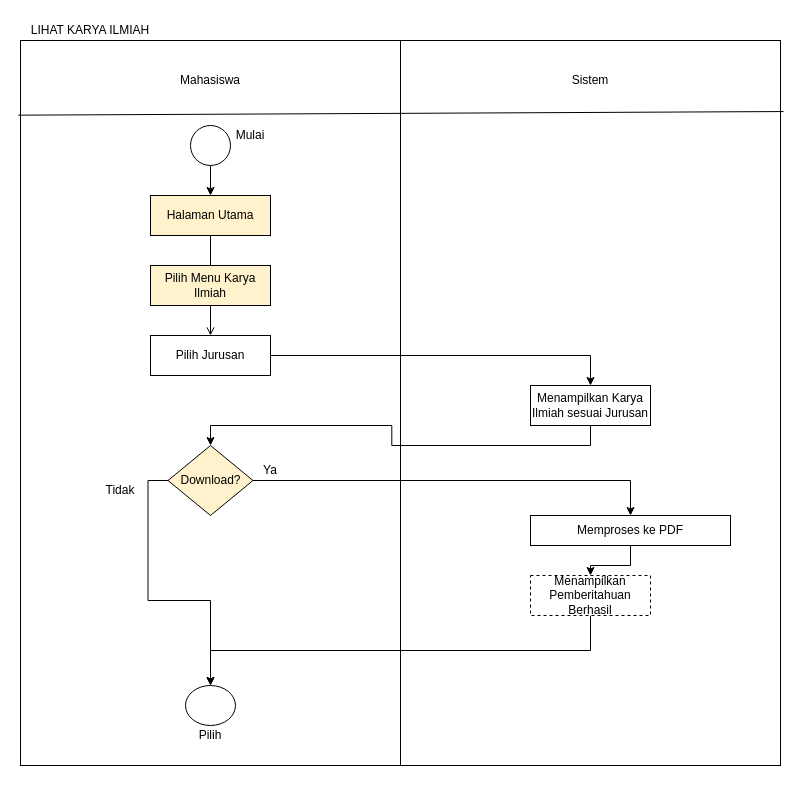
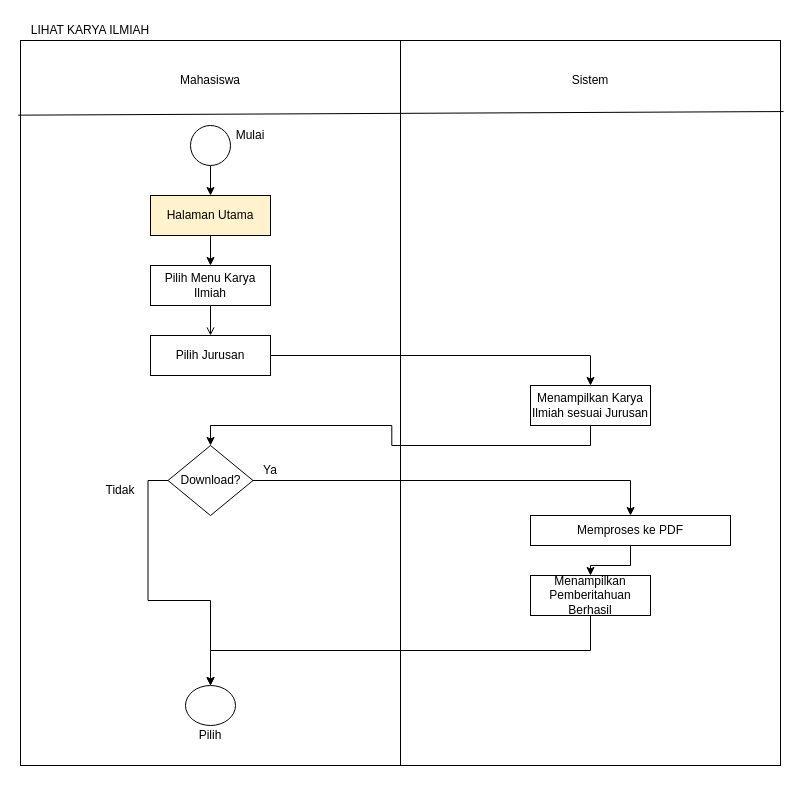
- <mxCell id="10" style="edgeStyle=orthogonalEdgeStyle;rounded=0;orthogonalLoop=1;jettySize=auto;html=1;exitX=0.5;exitY=1;exitDx=0;exitDy=0;entryX=0.5;entryY=0;entryDx=0;entryDy=0;endArrow=none;" edge="1" parent="1" source="11" target="13"><mxGeometry relative="1" as="geometry" /></mxCell>
+ <mxCell id="10" style="edgeStyle=orthogonalEdgeStyle;rounded=0;orthogonalLoop=1;jettySize=auto;html=1;exitX=0.5;exitY=1;exitDx=0;exitDy=0;entryX=0.5;entryY=0;entryDx=0;entryDy=0;" edge="1" parent="1" source="11" target="13"><mxGeometry relative="1" as="geometry" /></mxCell>
- <mxCell id="13" value="Pilih Menu Karya Ilmiah" style="rounded=0;whiteSpace=wrap;html=1;fillColor=#fff2cc;" vertex="1" parent="1"><mxGeometry x="150" y="265" width="120" height="40" as="geometry" /></mxCell>
+ <mxCell id="13" value="Pilih Menu Karya Ilmiah" style="rounded=0;whiteSpace=wrap;html=1;" vertex="1" parent="1"><mxGeometry x="150" y="265" width="120" height="40" as="geometry" /></mxCell>
- <mxCell id="20" value="Download?" style="rhombus;whiteSpace=wrap;html=1;fillColor=#fff2cc;" vertex="1" parent="1"><mxGeometry x="167.5" y="445" width="85" height="70" as="geometry" /></mxCell>
+ <mxCell id="20" value="Download?" style="rhombus;whiteSpace=wrap;html=1;" vertex="1" parent="1"><mxGeometry x="167.5" y="445" width="85" height="70" as="geometry" /></mxCell>
- <mxCell id="25" value="Menampilkan Pemberitahuan Berhasil" style="rounded=0;whiteSpace=wrap;html=1;dashed=1;" vertex="1" parent="1"><mxGeometry x="530" y="575" width="120" height="40" as="geometry" /></mxCell>
+ <mxCell id="25" value="Menampilkan Pemberitahuan Berhasil" style="rounded=0;whiteSpace=wrap;html=1;" vertex="1" parent="1"><mxGeometry x="530" y="575" width="120" height="40" as="geometry" /></mxCell>
